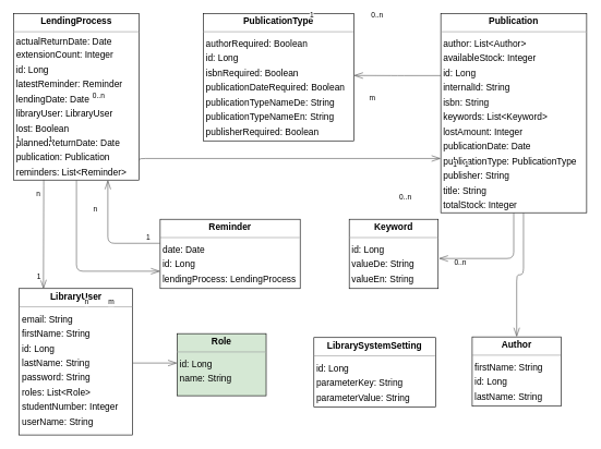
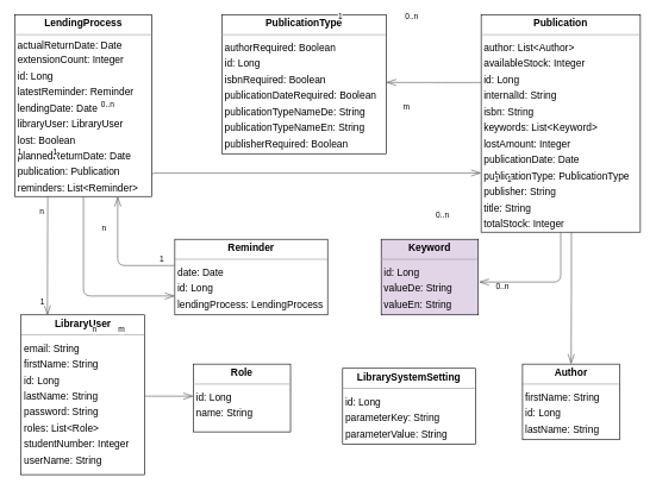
- <mxCell id="3" value="&lt;p style=&quot;margin:0px;margin-top:4px;text-align:center;&quot;&gt;&lt;b&gt;Keyword&lt;/b&gt;&lt;/p&gt;&lt;hr size=&quot;1&quot;&gt;&lt;p style=&quot;margin:0 0 0 4px;line-height:1.6;&quot;&gt; id: Long&lt;br&gt; valueDe: String&lt;br&gt; valueEn: String&lt;/p&gt;" style="verticalAlign=top;align=left;overflow=fill;fontSize=14;fontFamily=Helvetica;html=1;rounded=0;shadow=0;comic=0;labelBackgroundColor=none;strokeWidth=1;" parent="1" vertex="1"><mxGeometry x="533" y="335" width="136" height="106" as="geometry" /></mxCell>
+ <mxCell id="3" value="&lt;p style=&quot;margin:0px;margin-top:4px;text-align:center;&quot;&gt;&lt;b&gt;Keyword&lt;/b&gt;&lt;/p&gt;&lt;hr size=&quot;1&quot;&gt;&lt;p style=&quot;margin:0 0 0 4px;line-height:1.6;&quot;&gt; id: Long&lt;br&gt; valueDe: String&lt;br&gt; valueEn: String&lt;/p&gt;" style="verticalAlign=top;align=left;overflow=fill;fontSize=14;fontFamily=Helvetica;html=1;rounded=0;shadow=0;comic=0;labelBackgroundColor=none;strokeWidth=1;fillColor=#e1d5e7;" parent="1" vertex="1"><mxGeometry x="533" y="335" width="136" height="106" as="geometry" /></mxCell>
- <mxCell id="10" value="&lt;p style=&quot;margin:0px;margin-top:4px;text-align:center;&quot;&gt;&lt;b&gt;Role&lt;/b&gt;&lt;/p&gt;&lt;hr size=&quot;1&quot;&gt;&lt;p style=&quot;margin:0 0 0 4px;line-height:1.6;&quot;&gt;id: Long&lt;/p&gt;&lt;p style=&quot;margin:0 0 0 4px;line-height:1.6;&quot;&gt; name: String&lt;br&gt;&lt;/p&gt;" style="verticalAlign=top;align=left;overflow=fill;fontSize=14;fontFamily=Helvetica;html=1;rounded=0;shadow=0;comic=0;labelBackgroundColor=none;strokeWidth=1;fillColor=#d5e8d4;" parent="1" vertex="1"><mxGeometry x="270" y="510" width="136" height="95" as="geometry" /></mxCell>
+ <mxCell id="10" value="&lt;p style=&quot;margin:0px;margin-top:4px;text-align:center;&quot;&gt;&lt;b&gt;Role&lt;/b&gt;&lt;/p&gt;&lt;hr size=&quot;1&quot;&gt;&lt;p style=&quot;margin:0 0 0 4px;line-height:1.6;&quot;&gt;id: Long&lt;/p&gt;&lt;p style=&quot;margin:0 0 0 4px;line-height:1.6;&quot;&gt; name: String&lt;br&gt;&lt;/p&gt;" style="verticalAlign=top;align=left;overflow=fill;fontSize=14;fontFamily=Helvetica;html=1;rounded=0;shadow=0;comic=0;labelBackgroundColor=none;strokeWidth=1;" parent="1" vertex="1"><mxGeometry x="270" y="510" width="136" height="95" as="geometry" /></mxCell>
- <mxCell id="2" value="&lt;p style=&quot;margin:0px;margin-top:4px;text-align:center;&quot;&gt;&lt;b&gt;Author&lt;/b&gt;&lt;/p&gt;&lt;hr size=&quot;1&quot;&gt;&lt;p style=&quot;margin:0 0 0 4px;line-height:1.6;&quot;&gt;firstName: String&lt;/p&gt;&lt;p style=&quot;margin:0 0 0 4px;line-height:1.6;&quot;&gt; id: Long&lt;br&gt; lastName: String&lt;/p&gt;" style="verticalAlign=top;align=left;overflow=fill;fontSize=14;fontFamily=Helvetica;html=1;rounded=0;shadow=0;comic=0;labelBackgroundColor=none;strokeWidth=1;" parent="1" vertex="1"><mxGeometry x="721" y="515" width="136" height="106" as="geometry" /></mxCell>
+ <mxCell id="2" value="&lt;p style=&quot;margin:0px;margin-top:4px;text-align:center;&quot;&gt;&lt;b&gt;Author&lt;/b&gt;&lt;/p&gt;&lt;hr size=&quot;1&quot;&gt;&lt;p style=&quot;margin:0 0 0 4px;line-height:1.6;&quot;&gt;firstName: String&lt;/p&gt;&lt;p style=&quot;margin:0 0 0 4px;line-height:1.6;&quot;&gt; id: Long&lt;br&gt; lastName: String&lt;/p&gt;" style="verticalAlign=top;align=left;overflow=fill;fontSize=14;fontFamily=Helvetica;html=1;rounded=0;shadow=0;comic=0;labelBackgroundColor=none;strokeWidth=1;" parent="1" vertex="1"><mxGeometry x="731" y="510" width="136" height="106" as="geometry" /></mxCell>
